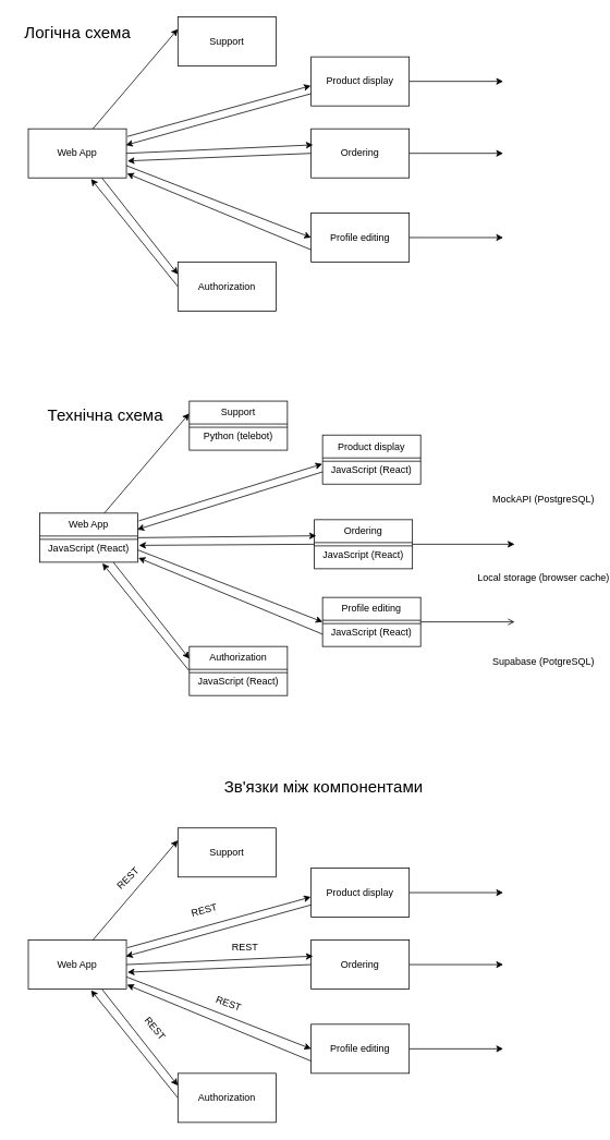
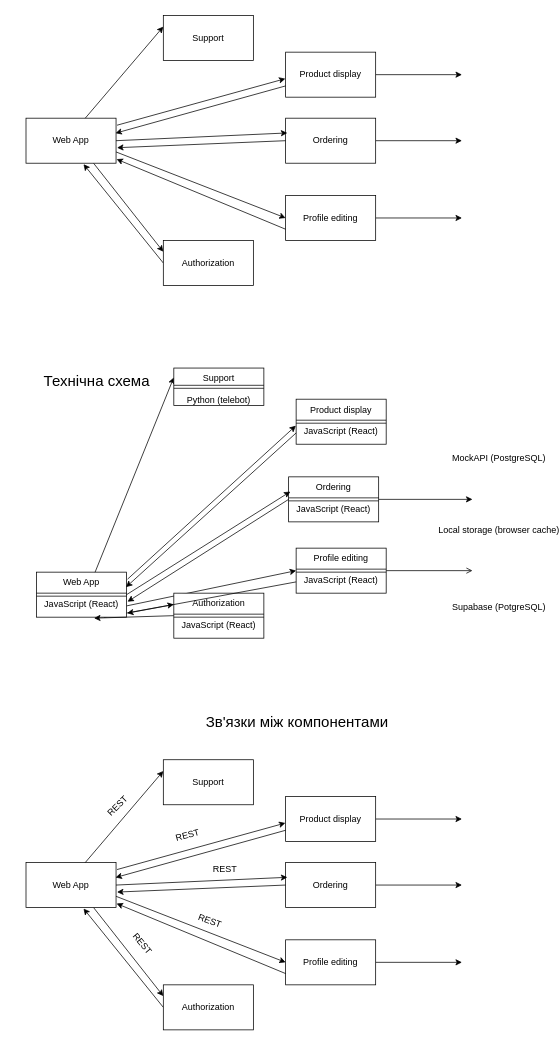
- <mxCell id="6" value="&lt;font style=&quot;font-size: 20px;&quot;&gt;Логічна схема&lt;/font&gt;" style="text;html=1;align=center;verticalAlign=middle;resizable=0;points=[];autosize=1;strokeColor=none;fillColor=none;" vertex="1" parent="1"><mxGeometry x="20" y="20" width="148" height="36" as="geometry" /></mxCell>
- <mxCell id="30" value="Support&lt;br&gt;&lt;br&gt;Python (telebot)" style="rounded=0;whiteSpace=wrap;html=1;verticalAlign=top;" vertex="1" parent="1"><mxGeometry x="231" y="490" width="120" height="60" as="geometry" /></mxCell>
+ <mxCell id="30" value="Support&lt;br&gt;&lt;br&gt;Python (telebot)" style="rounded=0;whiteSpace=wrap;html=1;verticalAlign=top;" vertex="1" parent="1"><mxGeometry x="231" y="490" width="120" height="50" as="geometry" /></mxCell>
- <mxCell id="27" value="Web App&lt;br&gt;&lt;br&gt;JavaScript (React)" style="rounded=0;whiteSpace=wrap;html=1;verticalAlign=top;" vertex="1" parent="1"><mxGeometry x="48" y="627" width="120" height="60" as="geometry" /></mxCell>
+ <mxCell id="27" value="Web App&lt;br&gt;&lt;br&gt;JavaScript (React)" style="rounded=0;whiteSpace=wrap;html=1;verticalAlign=top;" vertex="1" parent="1"><mxGeometry x="48" y="762" width="120" height="60" as="geometry" /></mxCell>
